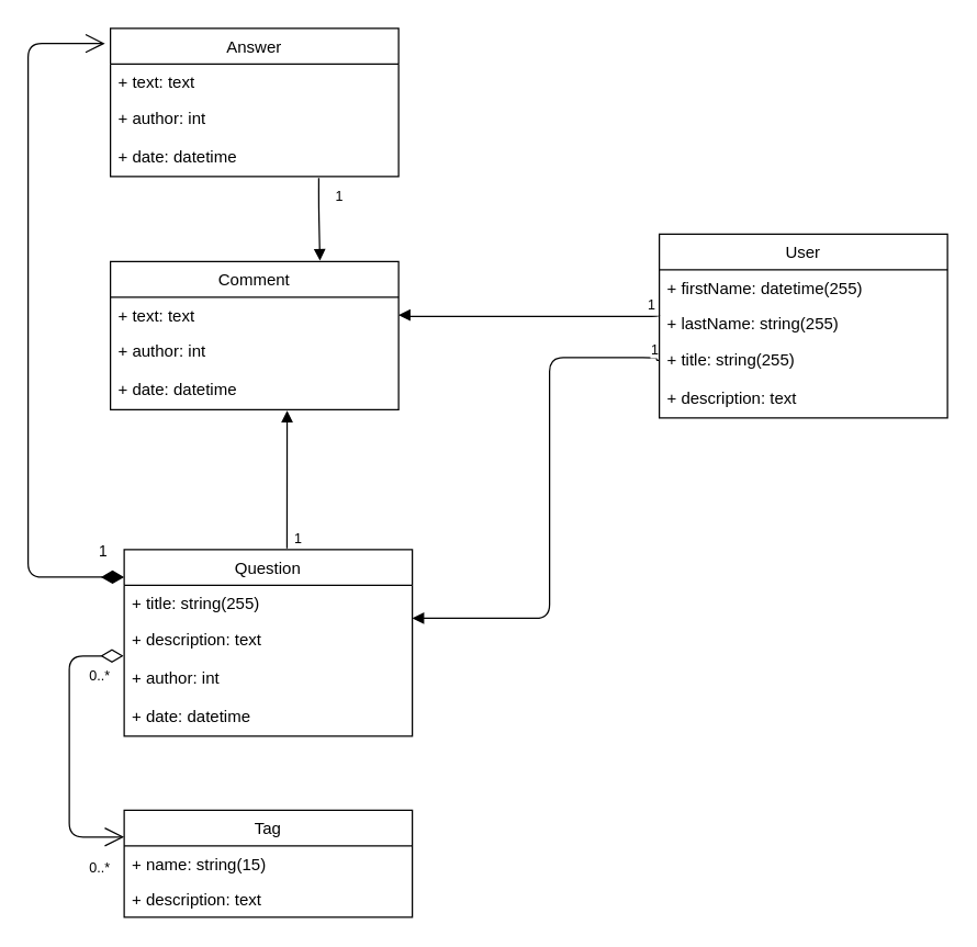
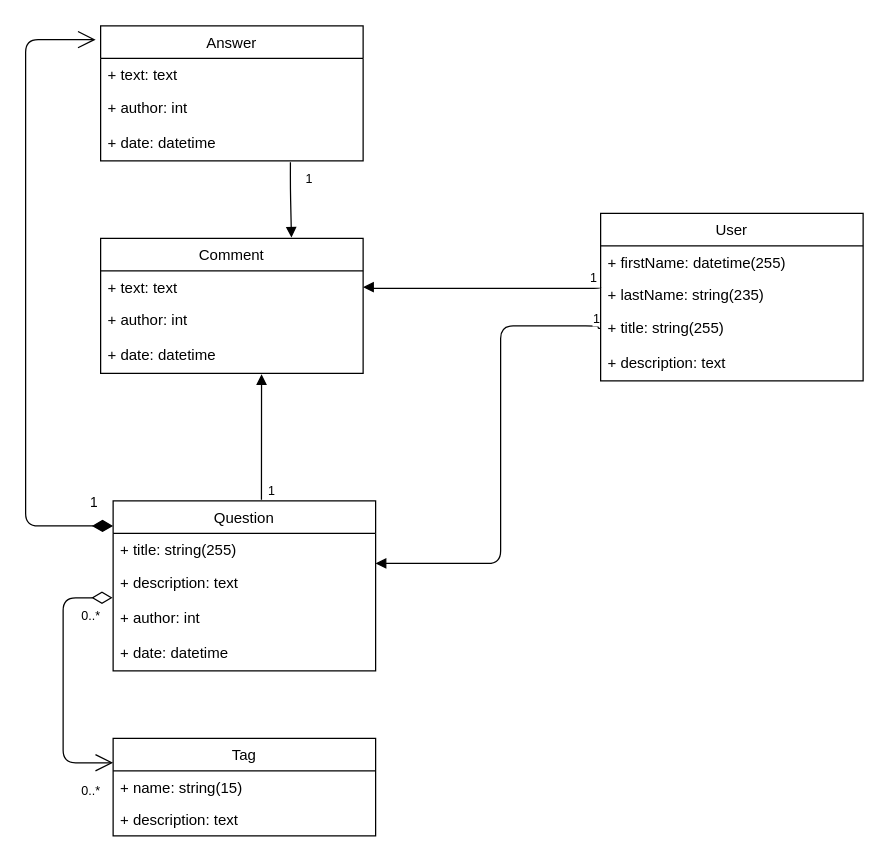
- <mxCell id="17" value="+ lastName: string(255)" style="text;strokeColor=none;fillColor=none;align=left;verticalAlign=top;spacingLeft=4;spacingRight=4;overflow=hidden;rotatable=0;points=[[0,0.5],[1,0.5]];portConstraint=eastwest;" vertex="1" parent="15"><mxGeometry y="52" width="210" height="26" as="geometry" /></mxCell>
+ <mxCell id="17" value="+ lastName: string(235)" style="text;strokeColor=none;fillColor=none;align=left;verticalAlign=top;spacingLeft=4;spacingRight=4;overflow=hidden;rotatable=0;points=[[0,0.5],[1,0.5]];portConstraint=eastwest;" vertex="1" parent="15"><mxGeometry y="52" width="210" height="26" as="geometry" /></mxCell>
